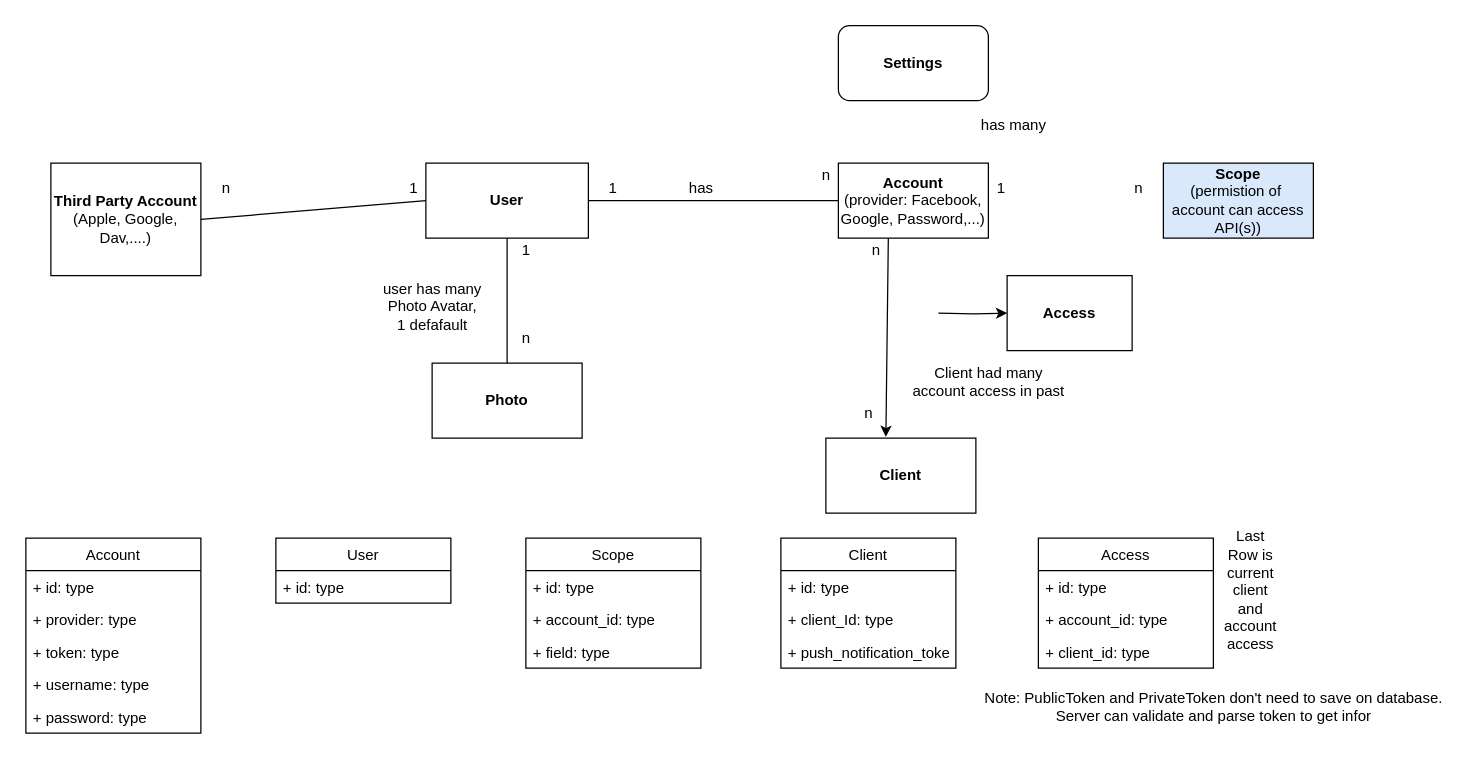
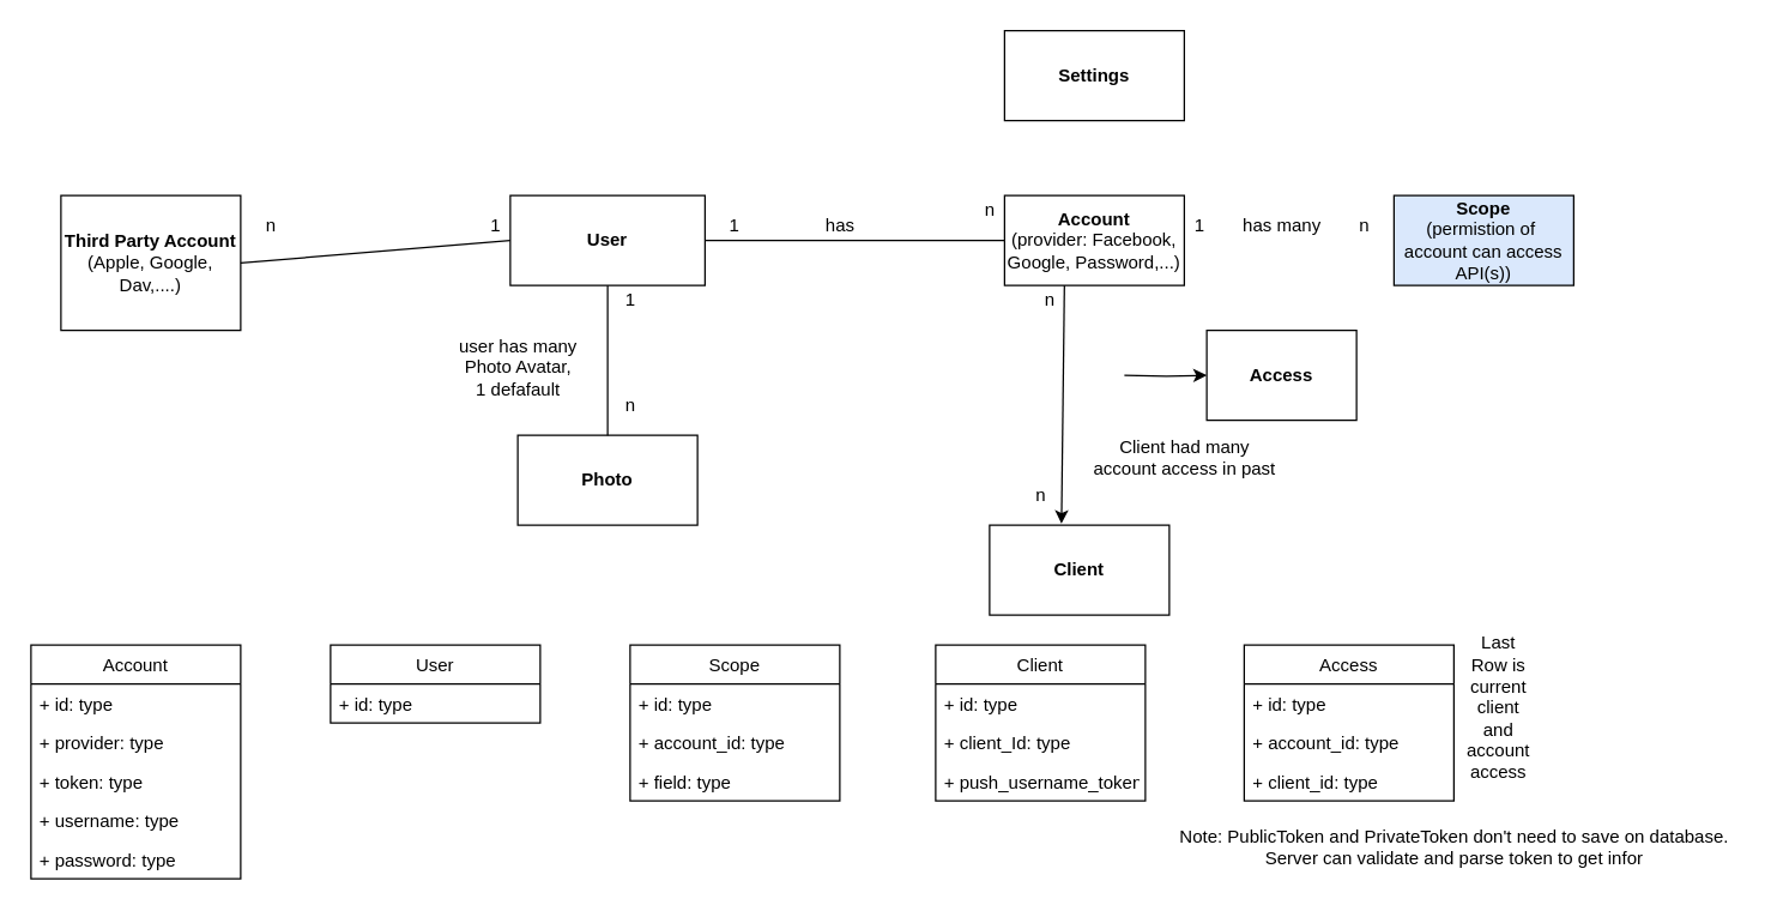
- <mxCell id="24" value="&lt;b&gt;Settings&lt;/b&gt;" style="whiteSpace=wrap;html=1;rounded=1;" parent="1" vertex="1"><mxGeometry x="670" y="20" width="120" height="60" as="geometry" /></mxCell>
+ <mxCell id="24" value="&lt;b&gt;Settings&lt;/b&gt;" style="rounded=0;whiteSpace=wrap;html=1;" parent="1" vertex="1"><mxGeometry x="670" y="20" width="120" height="60" as="geometry" /></mxCell>
- <mxCell id="14" value="has many" style="text;html=1;align=center;verticalAlign=middle;resizable=0;points=[];autosize=1;" parent="1" vertex="1"><mxGeometry x="775" y="90" width="70" height="20" as="geometry" /></mxCell>
+ <mxCell id="14" value="has many" style="text;html=1;align=center;verticalAlign=middle;resizable=0;points=[];autosize=1;" parent="1" vertex="1"><mxGeometry x="820" y="140" width="70" height="20" as="geometry" /></mxCell>
- <mxCell id="43" value="+ push_notification_token: type" style="text;strokeColor=none;fillColor=none;align=left;verticalAlign=top;spacingLeft=4;spacingRight=4;overflow=hidden;rotatable=0;points=[[0,0.5],[1,0.5]];portConstraint=eastwest;" parent="40" vertex="1"><mxGeometry y="78" width="140" height="26" as="geometry" /></mxCell>
+ <mxCell id="43" value="+ push_username_token: type" style="text;strokeColor=none;fillColor=none;align=left;verticalAlign=top;spacingLeft=4;spacingRight=4;overflow=hidden;rotatable=0;points=[[0,0.5],[1,0.5]];portConstraint=eastwest;" parent="40" vertex="1"><mxGeometry y="78" width="140" height="26" as="geometry" /></mxCell>
